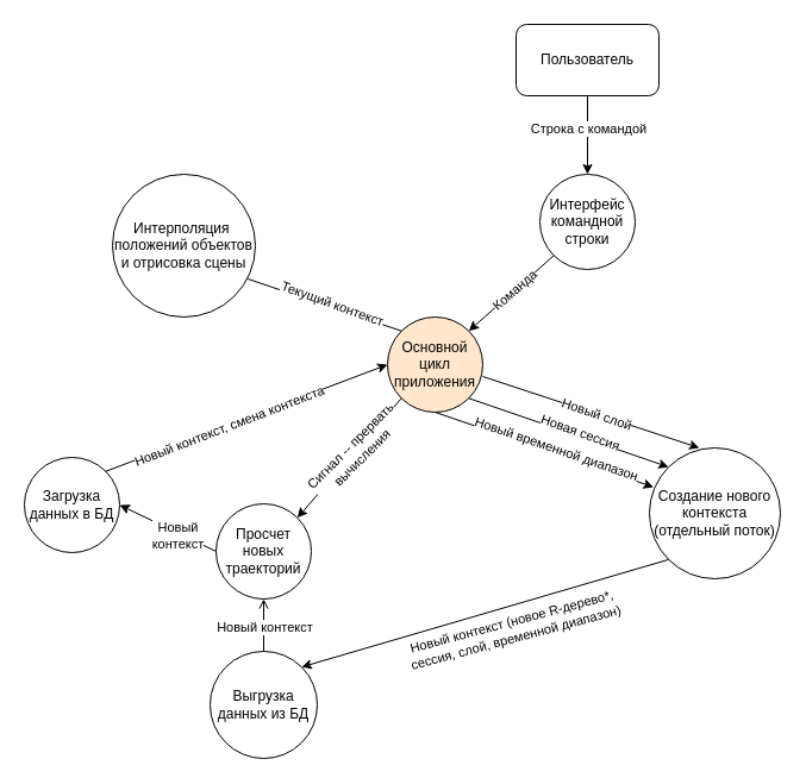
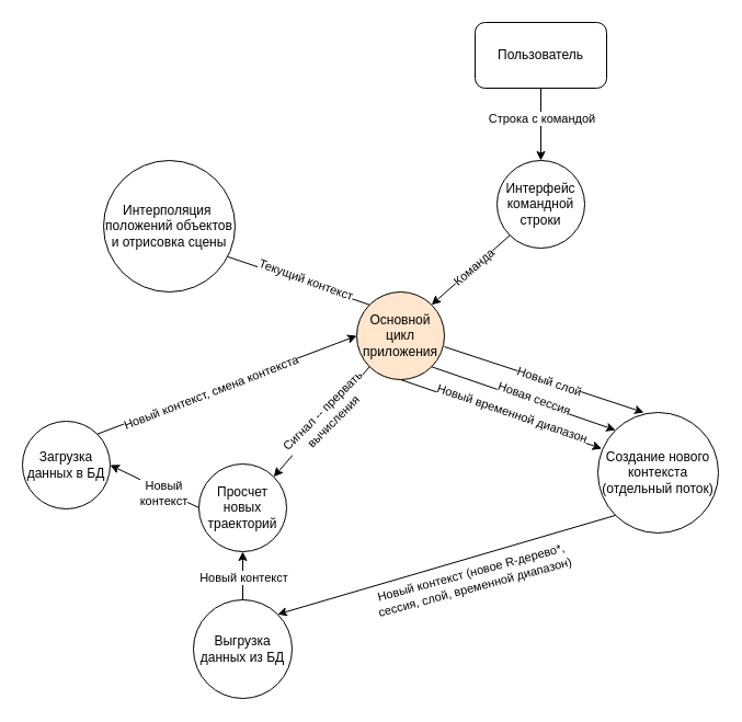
- <mxCell id="23" value="" style="endArrow=open;html=1;entryX=0.5;entryY=1;entryDx=0;entryDy=0;exitX=0.5;exitY=0;exitDx=0;exitDy=0;" edge="1" parent="1" source="19" target="22"><mxGeometry width="50" height="50" relative="1" as="geometry"><mxPoint x="245" y="526" as="sourcePoint" /><mxPoint x="245" y="496" as="targetPoint" /></mxGeometry></mxCell>
+ <mxCell id="23" value="" style="endArrow=classic;html=1;entryX=0.5;entryY=1;entryDx=0;entryDy=0;exitX=0.5;exitY=0;exitDx=0;exitDy=0;" edge="1" parent="1" source="19" target="22"><mxGeometry width="50" height="50" relative="1" as="geometry"><mxPoint x="245" y="526" as="sourcePoint" /><mxPoint x="245" y="496" as="targetPoint" /></mxGeometry></mxCell>
